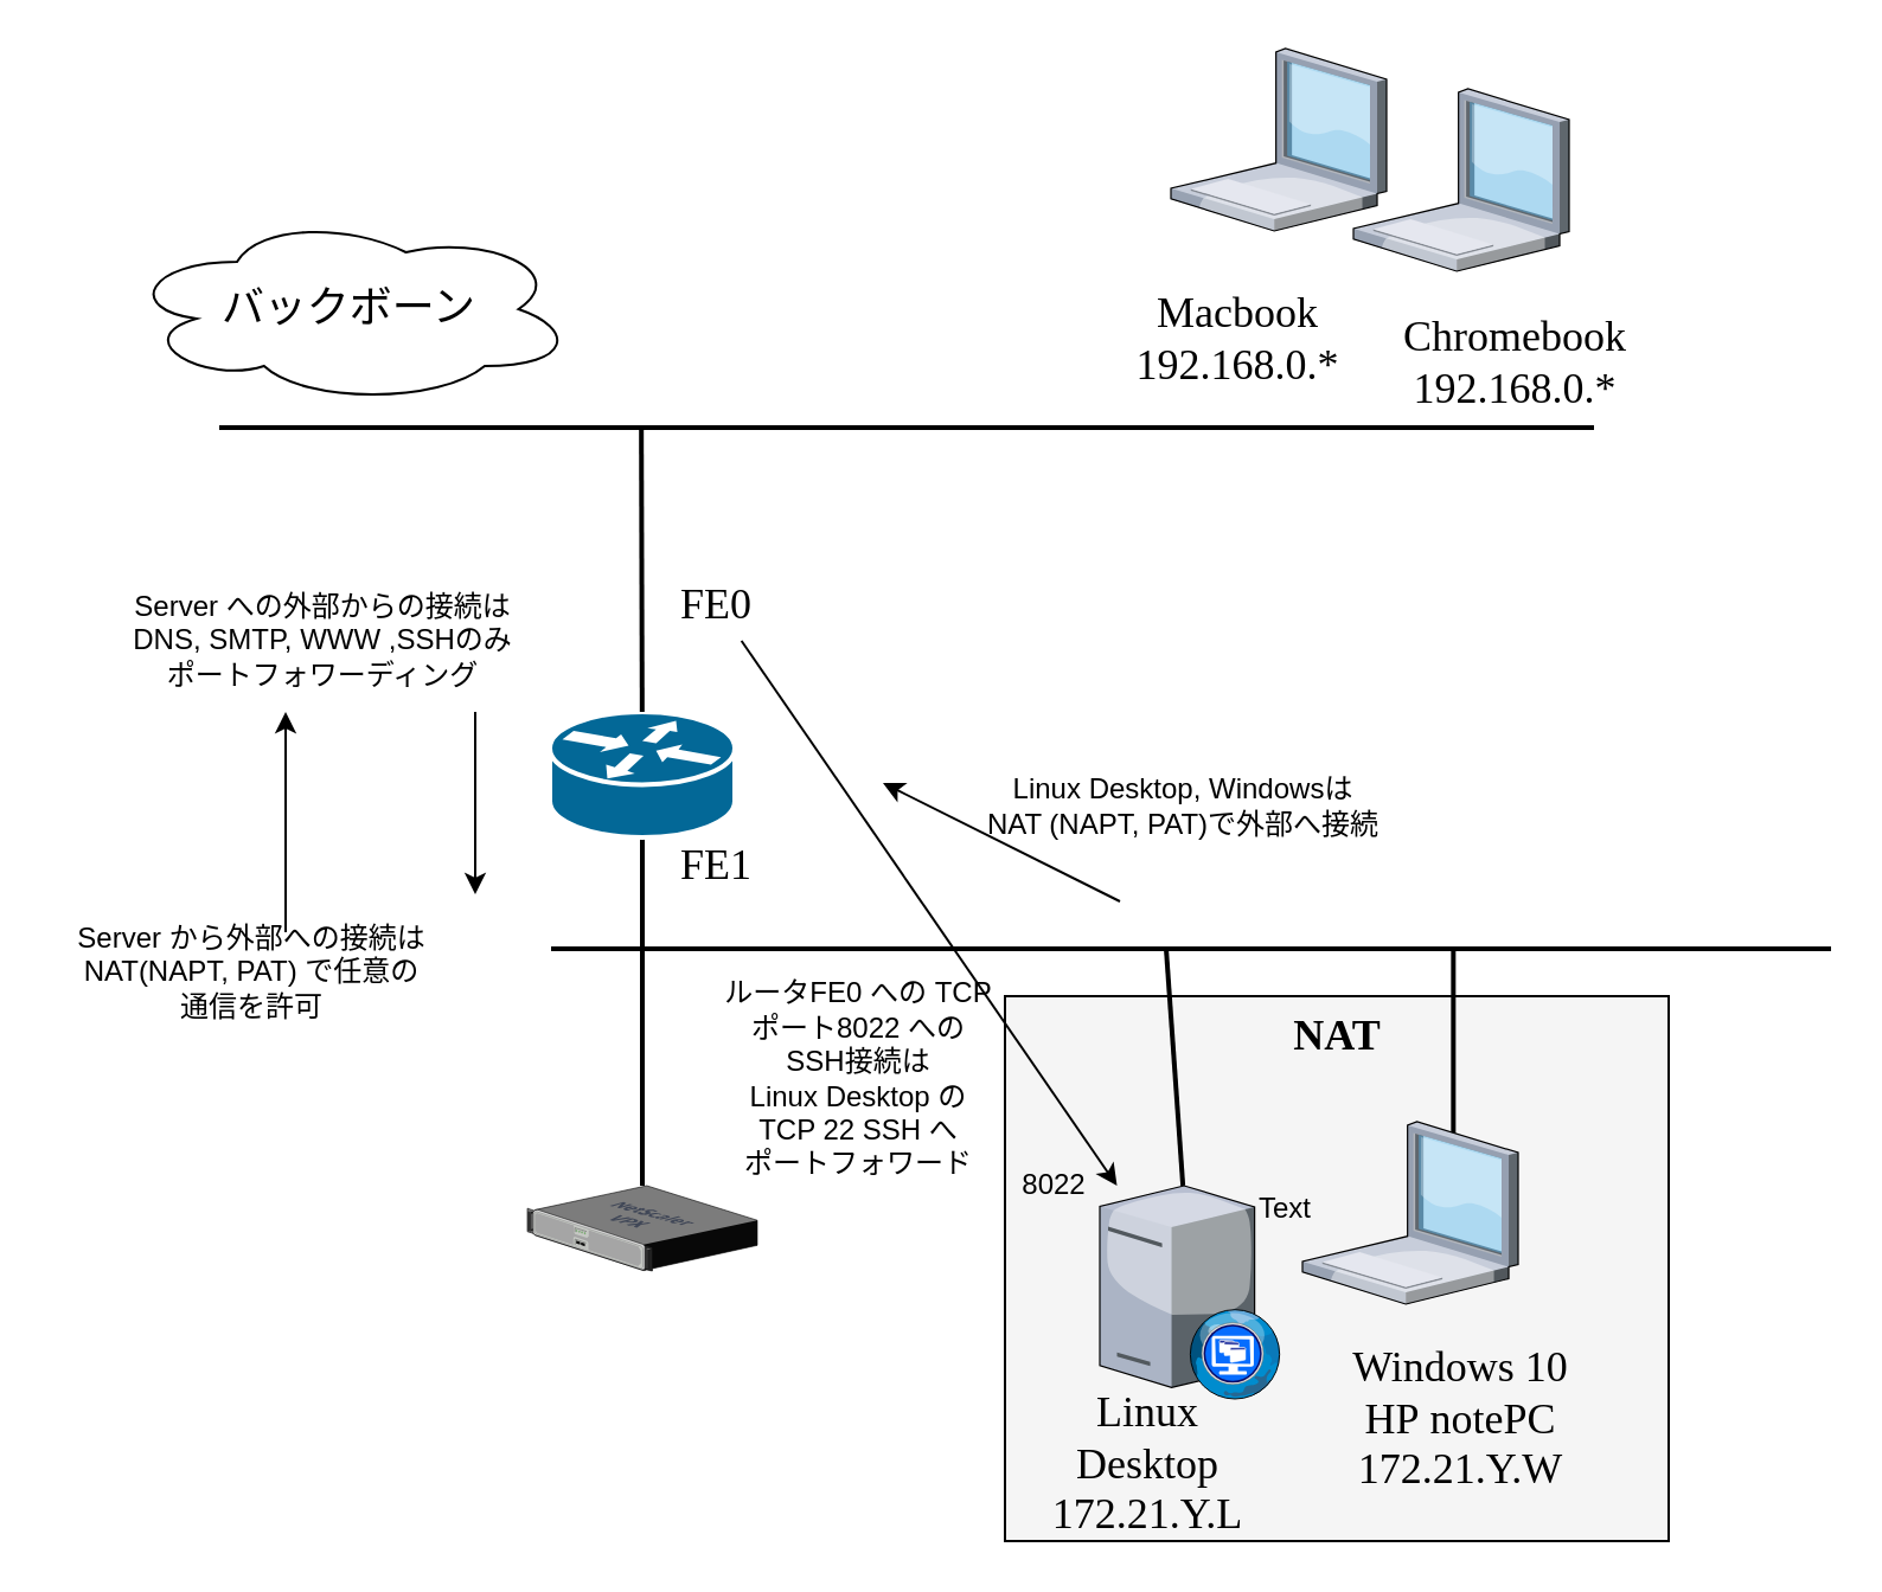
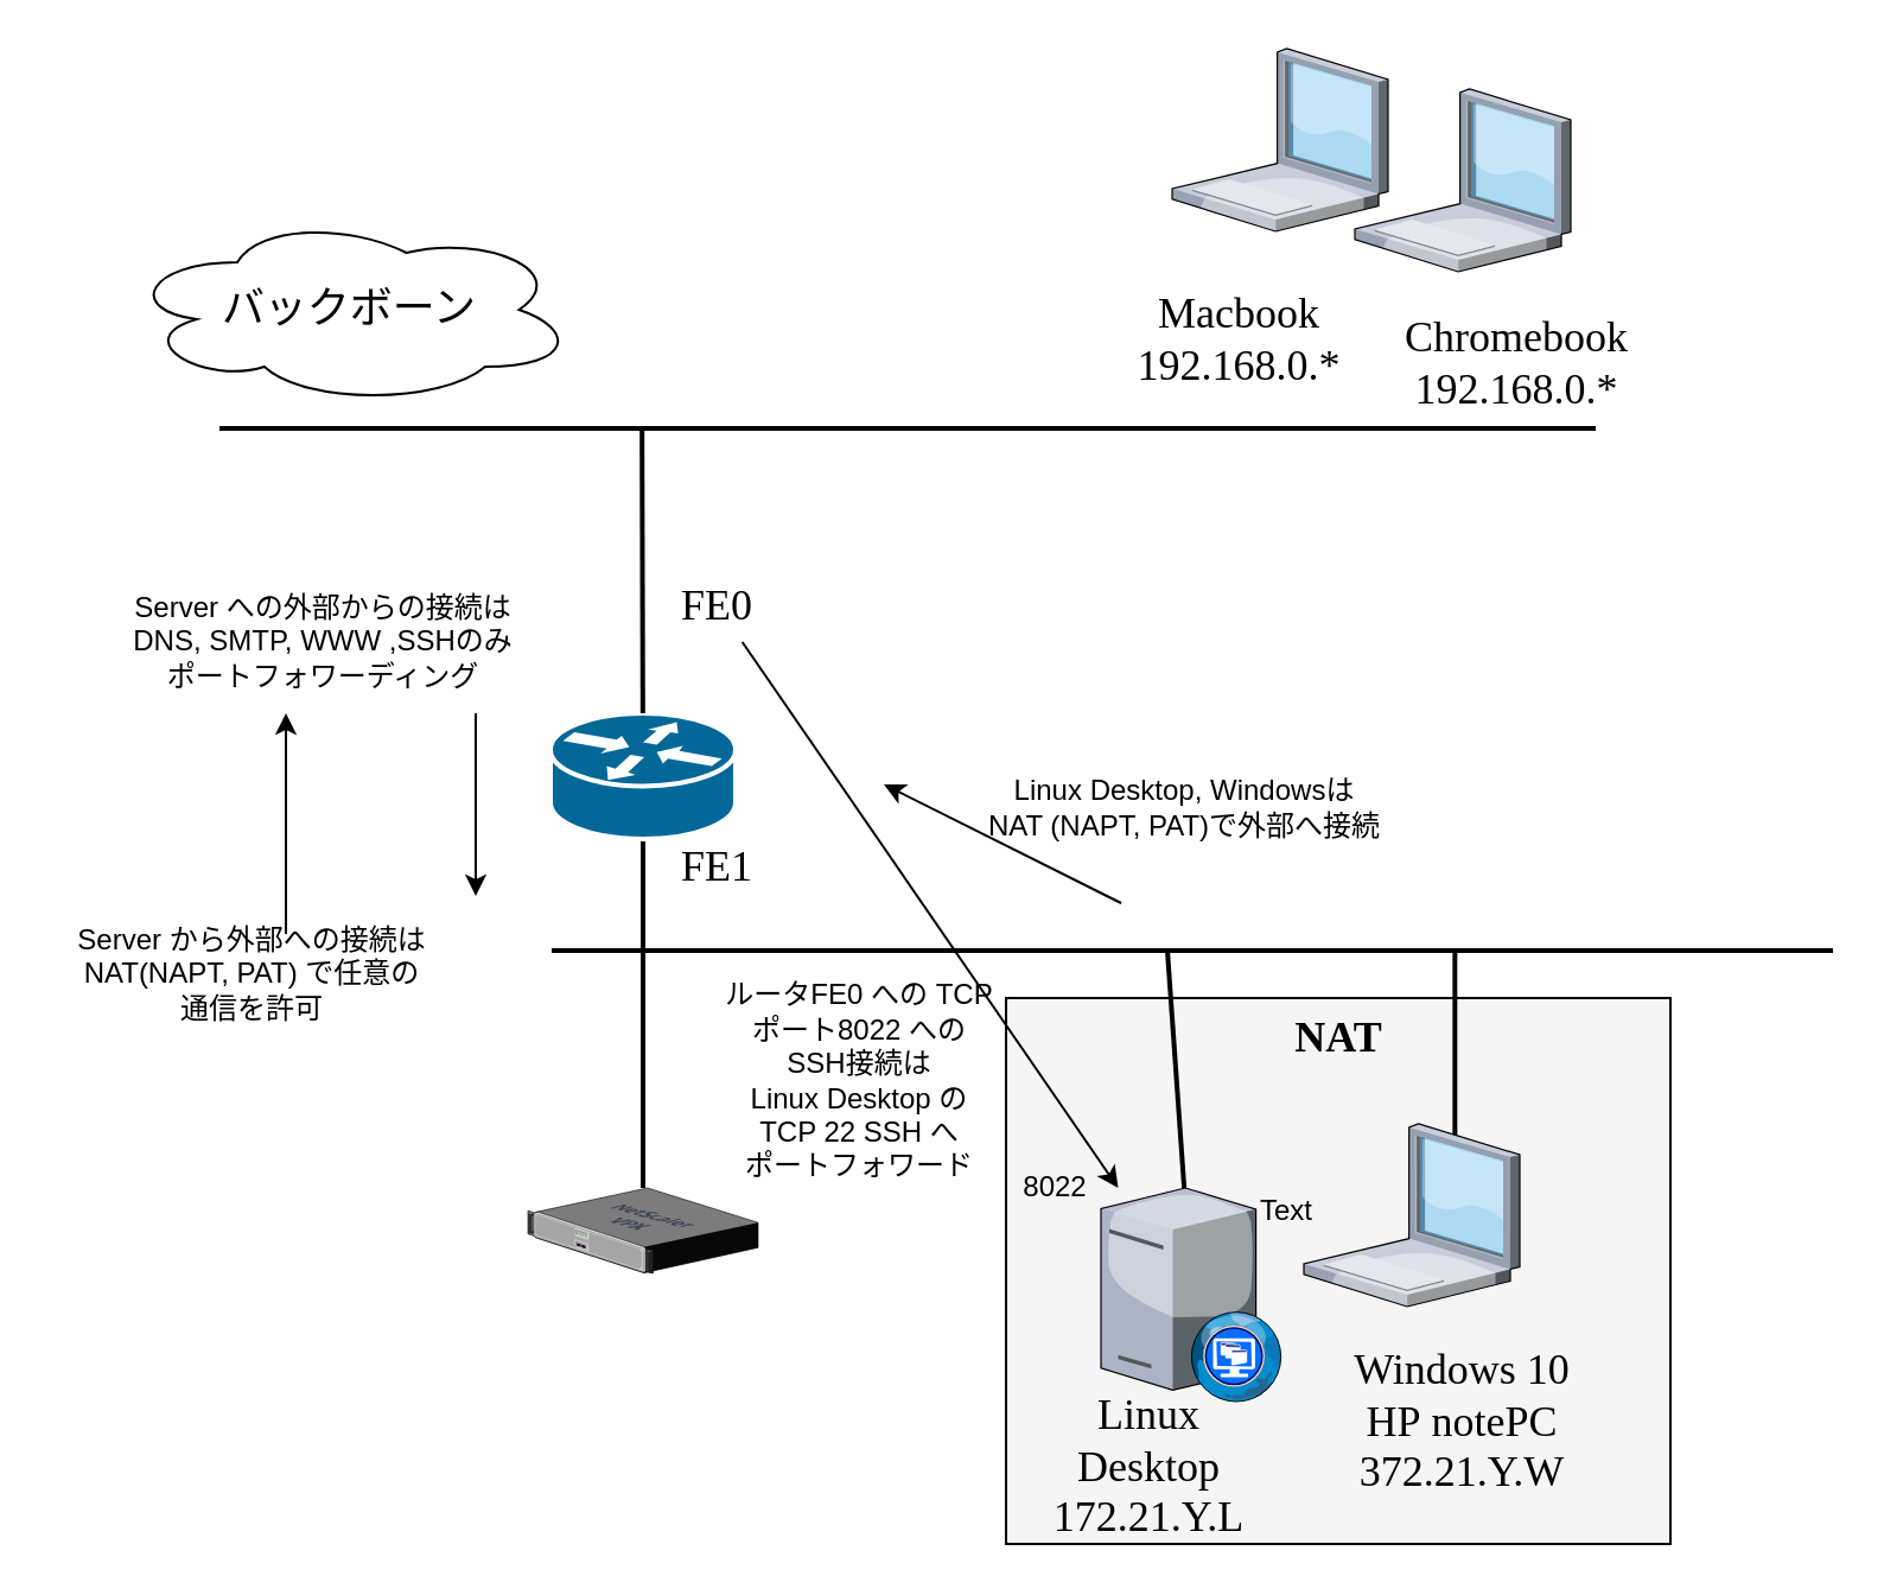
- <mxCell id="13" value="&lt;font style=&quot;font-size: 18px&quot; face=&quot;Times New Roman&quot;&gt;Windows 10&lt;br&gt;&lt;/font&gt;&lt;span style=&quot;font-family: &amp;#34;times new roman&amp;#34; ; font-size: 18px&quot;&gt;HP&amp;nbsp;&lt;/span&gt;&lt;font style=&quot;font-size: 18px&quot; face=&quot;Times New Roman&quot;&gt;notePC&lt;br&gt;172.21.Y.W&lt;br&gt;&lt;/font&gt;" style="text;html=1;strokeColor=none;fillColor=none;align=center;verticalAlign=middle;whiteSpace=wrap;rounded=0;" parent="1" vertex="1"><mxGeometry x="556" y="570" width="120" height="57.5" as="geometry" /></mxCell>
+ <mxCell id="13" value="&lt;font style=&quot;font-size: 18px&quot; face=&quot;Times New Roman&quot;&gt;Windows 10&lt;br&gt;&lt;/font&gt;&lt;span style=&quot;font-family: &amp;#34;times new roman&amp;#34; ; font-size: 18px&quot;&gt;HP&amp;nbsp;&lt;/span&gt;&lt;font style=&quot;font-size: 18px&quot; face=&quot;Times New Roman&quot;&gt;notePC&lt;br&gt;372.21.Y.W&lt;br&gt;&lt;/font&gt;" style="text;html=1;strokeColor=none;fillColor=none;align=center;verticalAlign=middle;whiteSpace=wrap;rounded=0;" parent="1" vertex="1"><mxGeometry x="556" y="570" width="120" height="57.5" as="geometry" /></mxCell>
